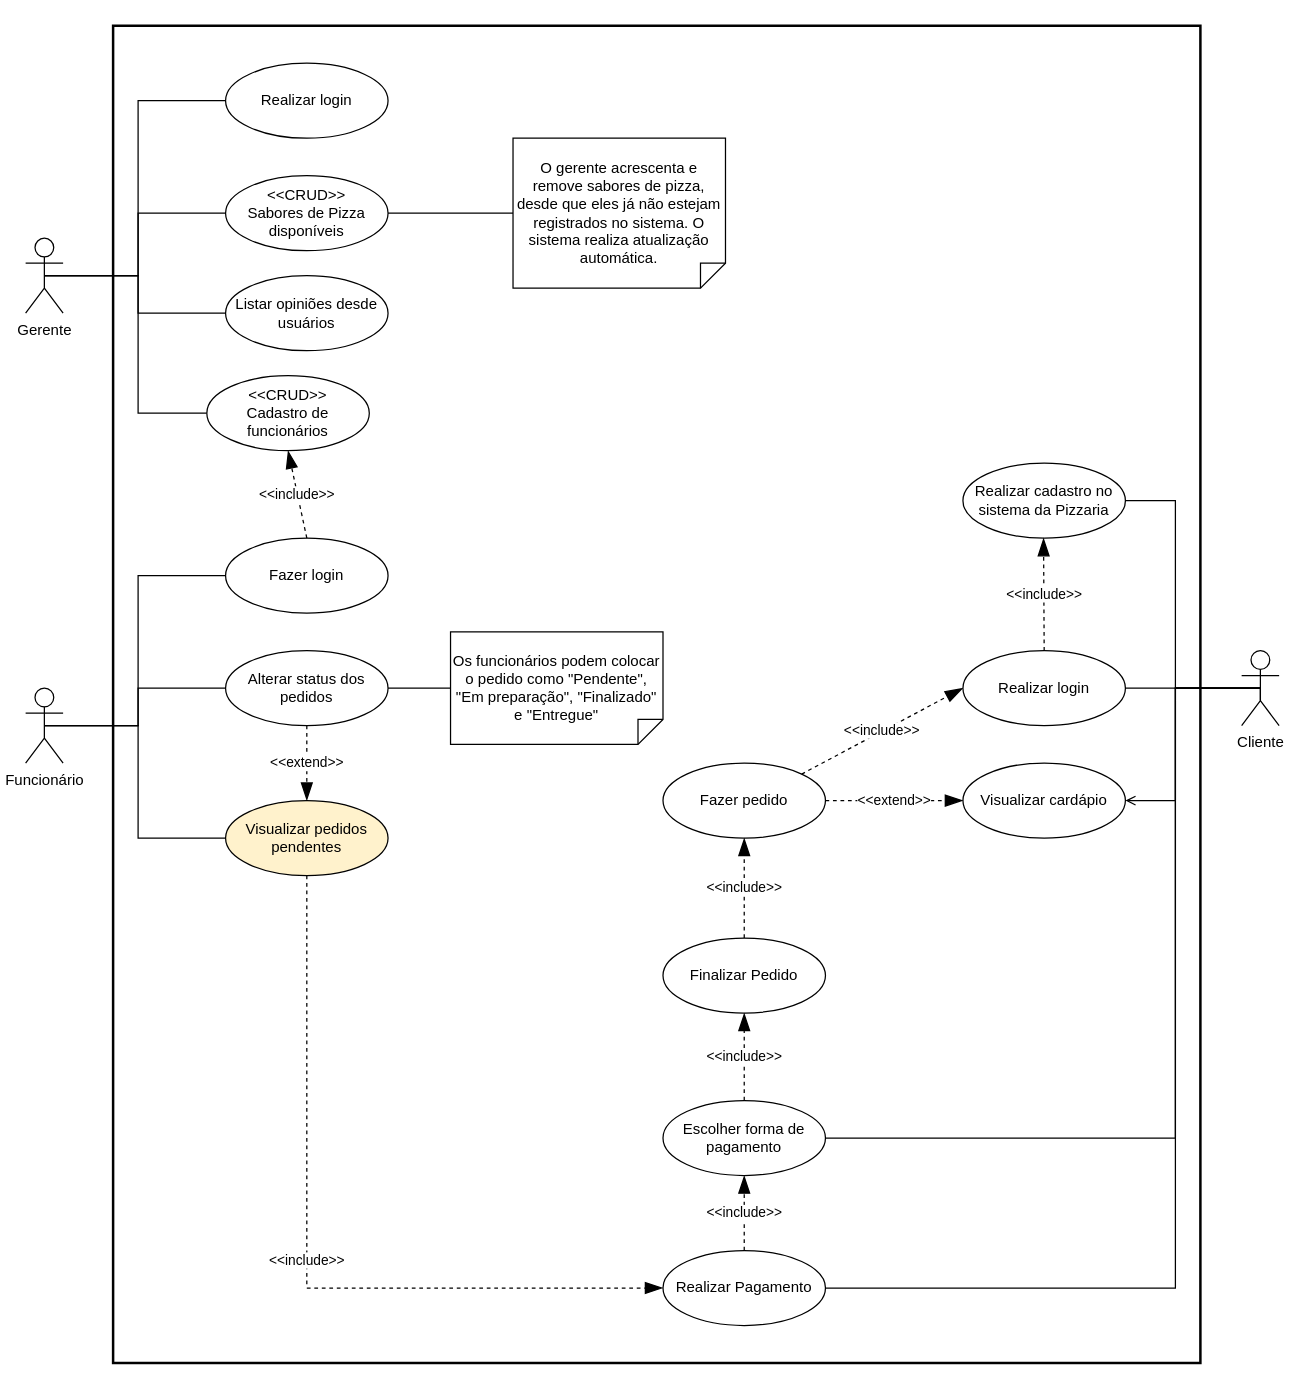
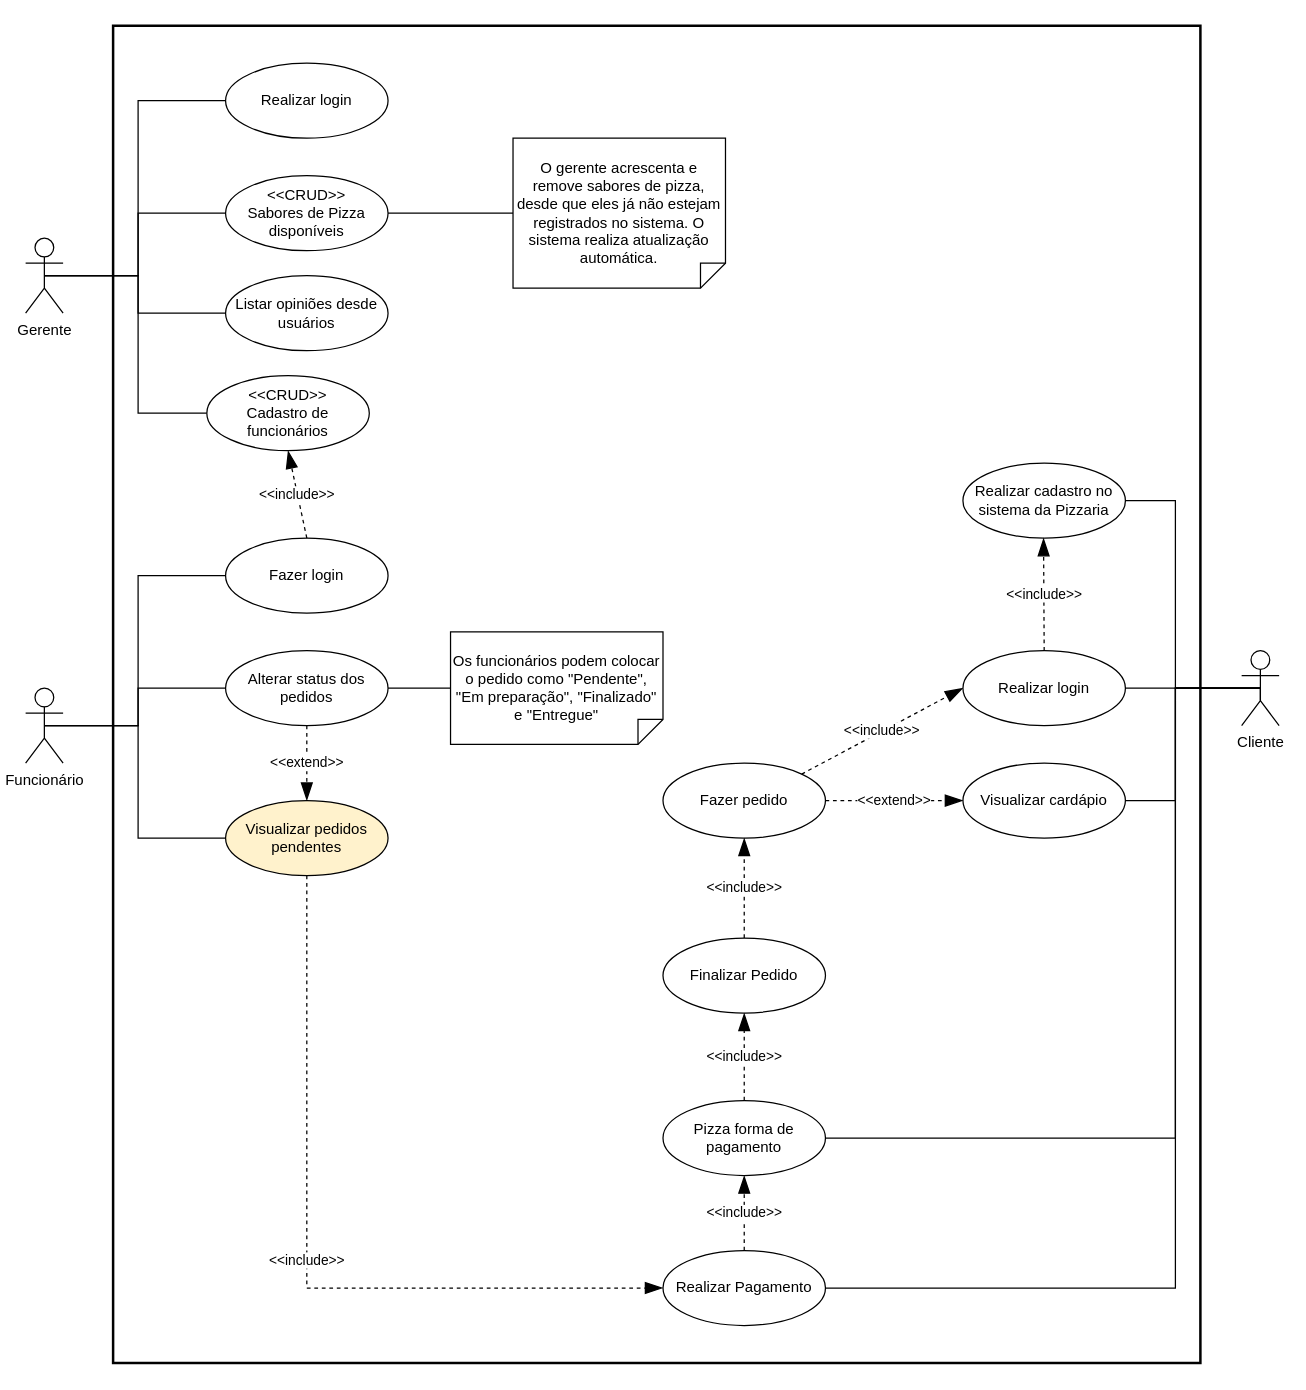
- <mxCell id="17" style="edgeStyle=orthogonalEdgeStyle;rounded=0;orthogonalLoop=1;jettySize=auto;html=1;exitX=0.5;exitY=0.5;exitDx=0;exitDy=0;exitPerimeter=0;entryX=1;entryY=0.5;entryDx=0;entryDy=0;endArrow=open;endFill=0;" parent="1" source="19" target="25" edge="1"><mxGeometry relative="1" as="geometry"><Array as="points"><mxPoint x="940" y="550" /><mxPoint x="940" y="640" /></Array></mxGeometry></mxCell>
+ <mxCell id="17" style="edgeStyle=orthogonalEdgeStyle;rounded=0;orthogonalLoop=1;jettySize=auto;html=1;exitX=0.5;exitY=0.5;exitDx=0;exitDy=0;exitPerimeter=0;entryX=1;entryY=0.5;entryDx=0;entryDy=0;endArrow=none;endFill=0;" parent="1" source="19" target="25" edge="1"><mxGeometry relative="1" as="geometry"><Array as="points"><mxPoint x="940" y="550" /><mxPoint x="940" y="640" /></Array></mxGeometry></mxCell>
- <mxCell id="35" value="Escolher forma de pagamento" style="ellipse;whiteSpace=wrap;html=1;align=center;" parent="1" vertex="1"><mxGeometry x="530" y="880" width="130" height="60" as="geometry" /></mxCell>
+ <mxCell id="35" value="Pizza forma de pagamento" style="ellipse;whiteSpace=wrap;html=1;align=center;" parent="1" vertex="1"><mxGeometry x="530" y="880" width="130" height="60" as="geometry" /></mxCell>
